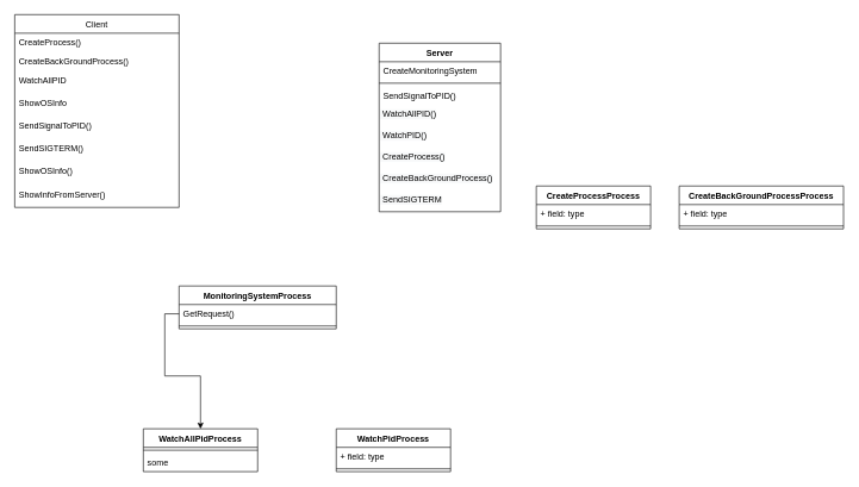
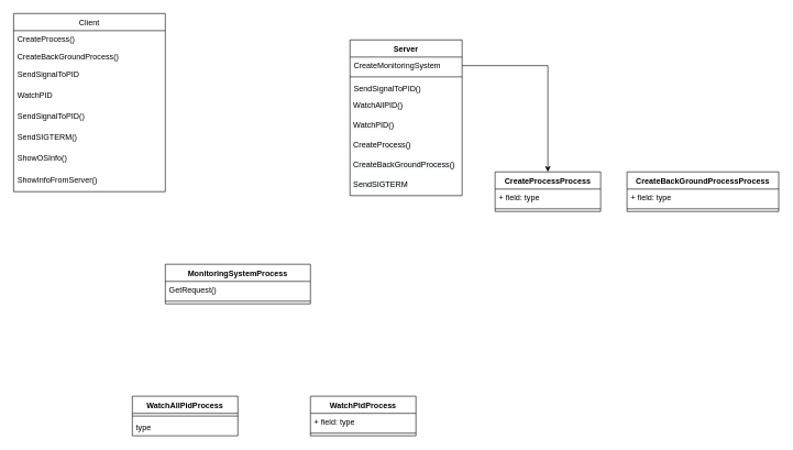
+ <mxCell id="21" style="edgeStyle=orthogonalEdgeStyle;rounded=0;orthogonalLoop=1;jettySize=auto;html=1;entryX=0.5;entryY=0;entryDx=0;entryDy=0;" edge="1" parent="1" source="12" target="25"><mxGeometry relative="1" as="geometry"><mxPoint x="850" y="170" as="targetPoint" /></mxGeometry></mxCell>
- <mxCell id="5" value="WatchAllPID" style="text;strokeColor=none;fillColor=none;align=left;verticalAlign=top;spacingLeft=4;spacingRight=4;overflow=hidden;rotatable=0;points=[[0,0.5],[1,0.5]];portConstraint=eastwest;" vertex="1" parent="2"><mxGeometry y="78" width="230" height="32" as="geometry" /></mxCell>
+ <mxCell id="5" value="SendSignalToPID" style="text;strokeColor=none;fillColor=none;align=left;verticalAlign=top;spacingLeft=4;spacingRight=4;overflow=hidden;rotatable=0;points=[[0,0.5],[1,0.5]];portConstraint=eastwest;" vertex="1" parent="2"><mxGeometry y="78" width="230" height="32" as="geometry" /></mxCell>
- <mxCell id="6" value="ShowOSInfo" style="text;strokeColor=none;fillColor=none;align=left;verticalAlign=top;spacingLeft=4;spacingRight=4;overflow=hidden;rotatable=0;points=[[0,0.5],[1,0.5]];portConstraint=eastwest;" vertex="1" parent="2"><mxGeometry y="110" width="230" height="32" as="geometry" /></mxCell>
+ <mxCell id="6" value="WatchPID" style="text;strokeColor=none;fillColor=none;align=left;verticalAlign=top;spacingLeft=4;spacingRight=4;overflow=hidden;rotatable=0;points=[[0,0.5],[1,0.5]];portConstraint=eastwest;" vertex="1" parent="2"><mxGeometry y="110" width="230" height="32" as="geometry" /></mxCell>
- <mxCell id="20" style="edgeStyle=orthogonalEdgeStyle;rounded=0;orthogonalLoop=1;jettySize=auto;html=1;entryX=0.5;entryY=0;entryDx=0;entryDy=0;" edge="1" parent="1" source="35" target="28"><mxGeometry relative="1" as="geometry" /></mxCell>
- <mxCell id="30" value="some" style="text;strokeColor=none;fillColor=none;align=left;verticalAlign=top;spacingLeft=4;spacingRight=4;overflow=hidden;rotatable=0;points=[[0,0.5],[1,0.5]];portConstraint=eastwest;" vertex="1" parent="28"><mxGeometry y="34" width="160" height="26" as="geometry" /></mxCell>
+ <mxCell id="30" value="type" style="text;strokeColor=none;fillColor=none;align=left;verticalAlign=top;spacingLeft=4;spacingRight=4;overflow=hidden;rotatable=0;points=[[0,0.5],[1,0.5]];portConstraint=eastwest;" vertex="1" parent="28"><mxGeometry y="34" width="160" height="26" as="geometry" /></mxCell>
